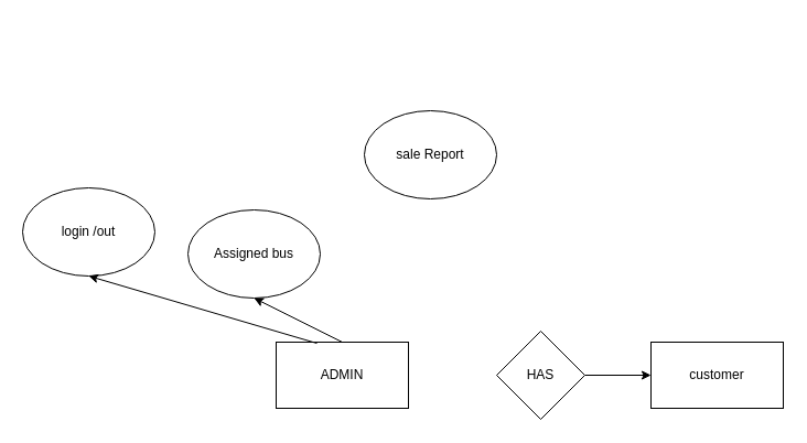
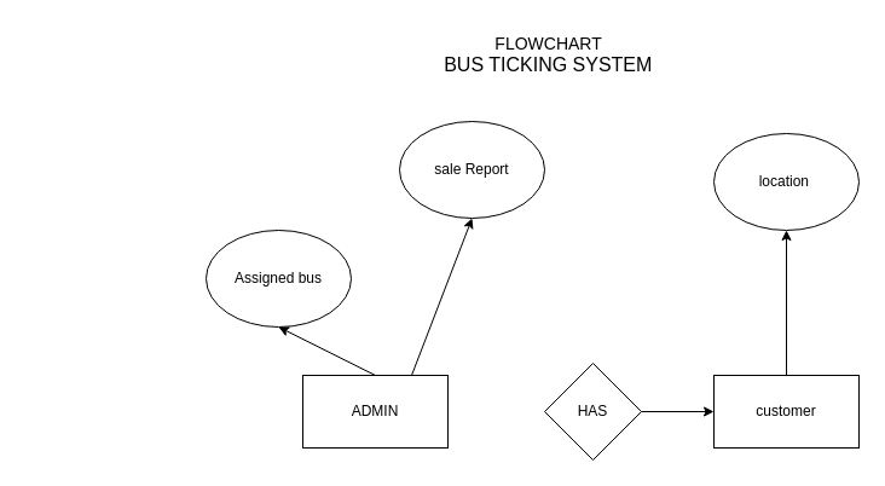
+ <mxCell id="14" value="&lt;font style=&quot;font-size: 14px;&quot;&gt;FLOWCHART&amp;nbsp;&lt;/font&gt;&lt;div&gt;&lt;font size=&quot;3&quot;&gt;BUS TICKING SYSTEM&amp;nbsp;&lt;/font&gt;&lt;/div&gt;" style="text;html=1;align=center;verticalAlign=middle;resizable=0;points=[];autosize=1;strokeColor=none;fillColor=none;" vertex="1" parent="1"><mxGeometry x="355" y="20" width="200" height="50" as="geometry" /></mxCell>
+ <mxCell id="9" value="location&amp;nbsp;" style="ellipse;whiteSpace=wrap;html=1;movable=1;resizable=1;rotatable=1;deletable=1;editable=1;locked=0;connectable=1;" vertex="1" parent="1"><mxGeometry x="590" y="110" width="120" height="80" as="geometry" /></mxCell>
- <mxCell id="6" value="login /out" style="ellipse;whiteSpace=wrap;html=1;" vertex="1" parent="1"><mxGeometry x="20" y="170" width="120" height="80" as="geometry" /></mxCell>
+ <mxCell id="10" value="" style="endArrow=classic;html=1;rounded=0;exitX=0.75;exitY=0;exitDx=0;exitDy=0;entryX=0.5;entryY=1;entryDx=0;entryDy=0;" edge="1" parent="1" source="2" target="8"><mxGeometry width="50" height="50" relative="1" as="geometry"><mxPoint x="360" y="240" as="sourcePoint" /><mxPoint x="410" y="190" as="targetPoint" /></mxGeometry></mxCell>
+ <mxCell id="12" value="" style="endArrow=classic;html=1;rounded=0;exitX=0.5;exitY=0;exitDx=0;exitDy=0;entryX=0.5;entryY=1;entryDx=0;entryDy=0;" edge="1" parent="1" source="5" target="9"><mxGeometry width="50" height="50" relative="1" as="geometry"><mxPoint x="675" y="280" as="sourcePoint" /><mxPoint x="685" y="180" as="targetPoint" /></mxGeometry></mxCell>
- <mxCell id="13" value="" style="endArrow=classic;html=1;rounded=0;entryX=0.5;entryY=1;entryDx=0;entryDy=0;exitX=0.308;exitY=0.017;exitDx=0;exitDy=0;exitPerimeter=0;" edge="1" parent="1" source="2" target="6"><mxGeometry width="50" height="50" relative="1" as="geometry"><mxPoint x="310" y="300" as="sourcePoint" /><mxPoint x="240" y="210" as="targetPoint" /></mxGeometry></mxCell>
